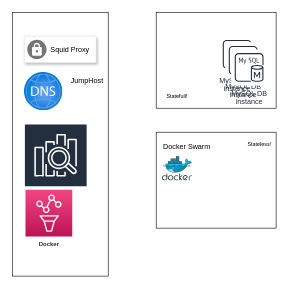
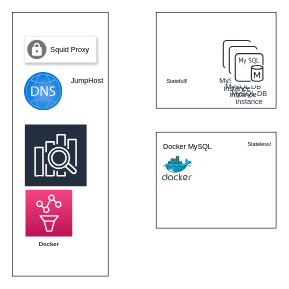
- <mxCell id="19" value="Statefull!" style="text;html=1;strokeColor=none;fillColor=none;align=center;verticalAlign=middle;whiteSpace=wrap;rounded=0;fontSize=9;" vertex="1" parent="1"><mxGeometry x="270" y="150" width="50" height="20" as="geometry" /></mxCell>
+ <mxCell id="19" value="Statefull!" style="text;html=1;strokeColor=none;fillColor=none;align=center;verticalAlign=middle;whiteSpace=wrap;rounded=0;fontSize=9;" vertex="1" parent="1"><mxGeometry x="270" y="125" width="50" height="20" as="geometry" /></mxCell>
- <mxCell id="11" value="Docker Swarm" style="text;html=1;strokeColor=none;fillColor=none;align=left;verticalAlign=middle;whiteSpace=wrap;rounded=0;" vertex="1" parent="1"><mxGeometry x="270" y="230" width="90" height="30" as="geometry" /></mxCell>
+ <mxCell id="11" value="Docker MySQL" style="text;html=1;strokeColor=none;fillColor=none;align=left;verticalAlign=middle;whiteSpace=wrap;rounded=0;" vertex="1" parent="1"><mxGeometry x="270" y="230" width="90" height="30" as="geometry" /></mxCell>
